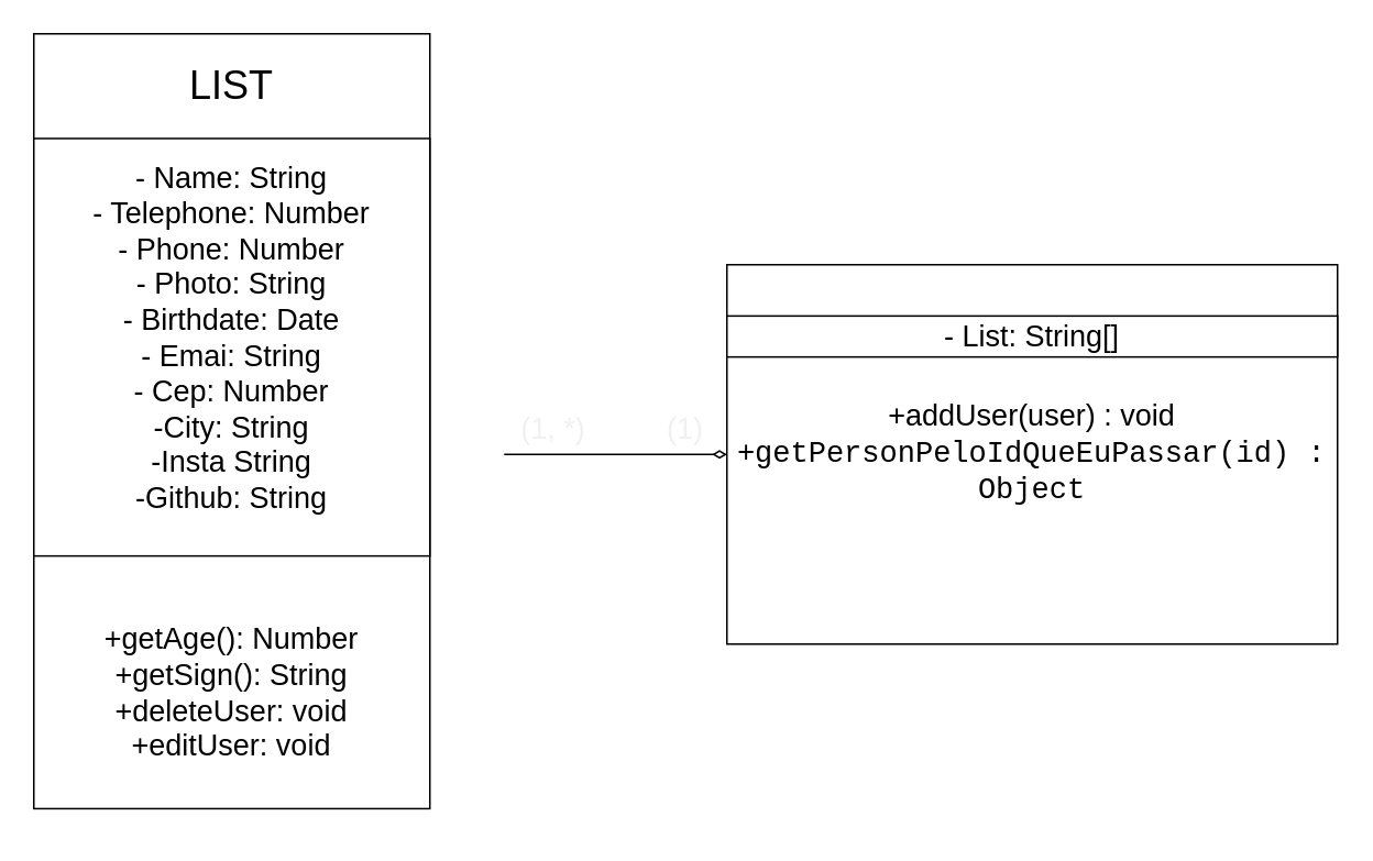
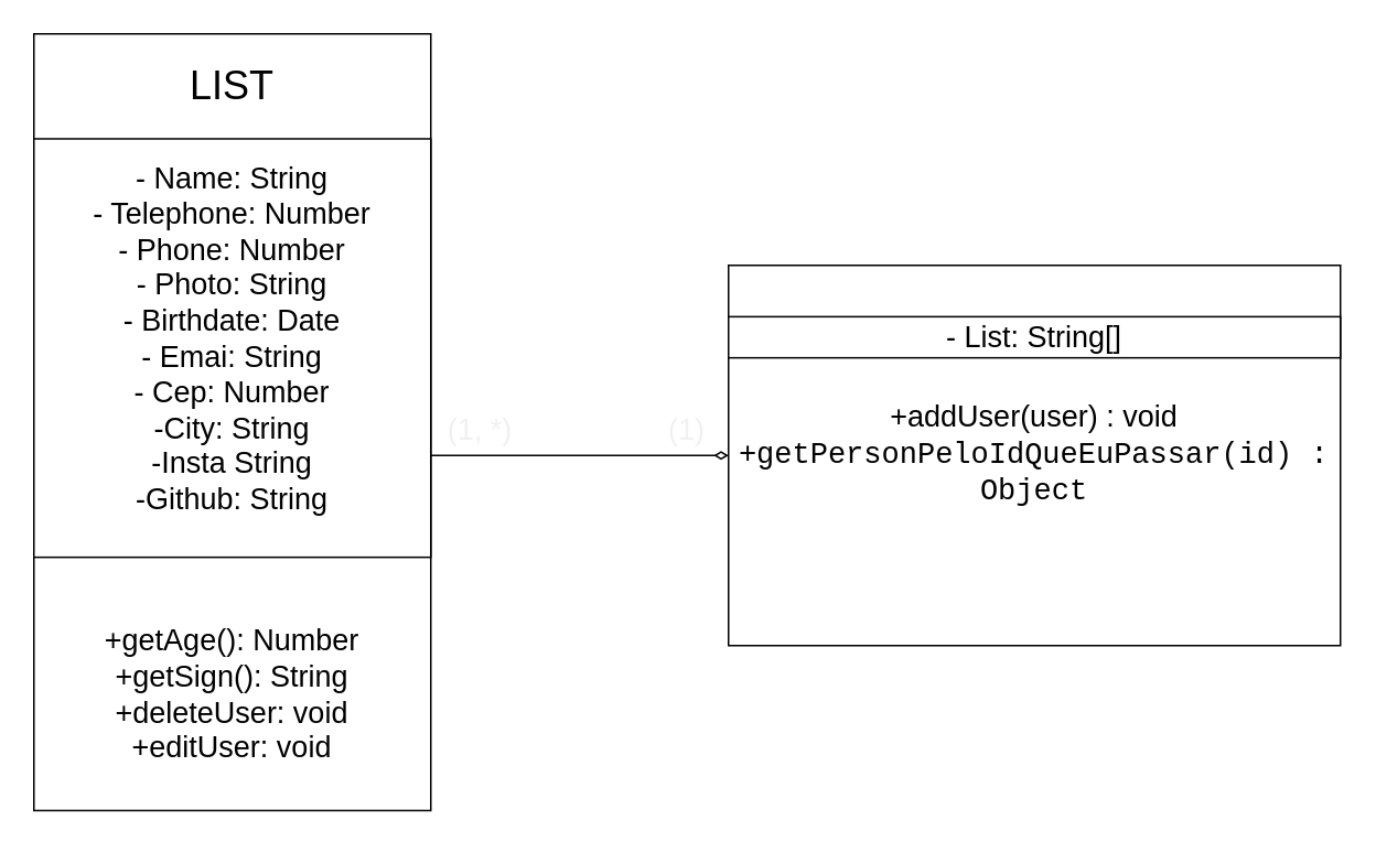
- <mxCell id="13" value="(1, *)" style="text;html=1;strokeColor=none;fillColor=none;align=center;verticalAlign=middle;whiteSpace=wrap;rounded=0;fontSize=18;fontColor=#F0F0F0;" vertex="1" parent="1"><mxGeometry x="305" y="245" width="60" height="30" as="geometry" /></mxCell>
+ <mxCell id="13" value="(1, *)" style="text;html=1;strokeColor=none;fillColor=none;align=center;verticalAlign=middle;whiteSpace=wrap;rounded=0;fontSize=18;fontColor=#F0F0F0;" vertex="1" parent="1"><mxGeometry x="260" y="245" width="60" height="30" as="geometry" /></mxCell>
